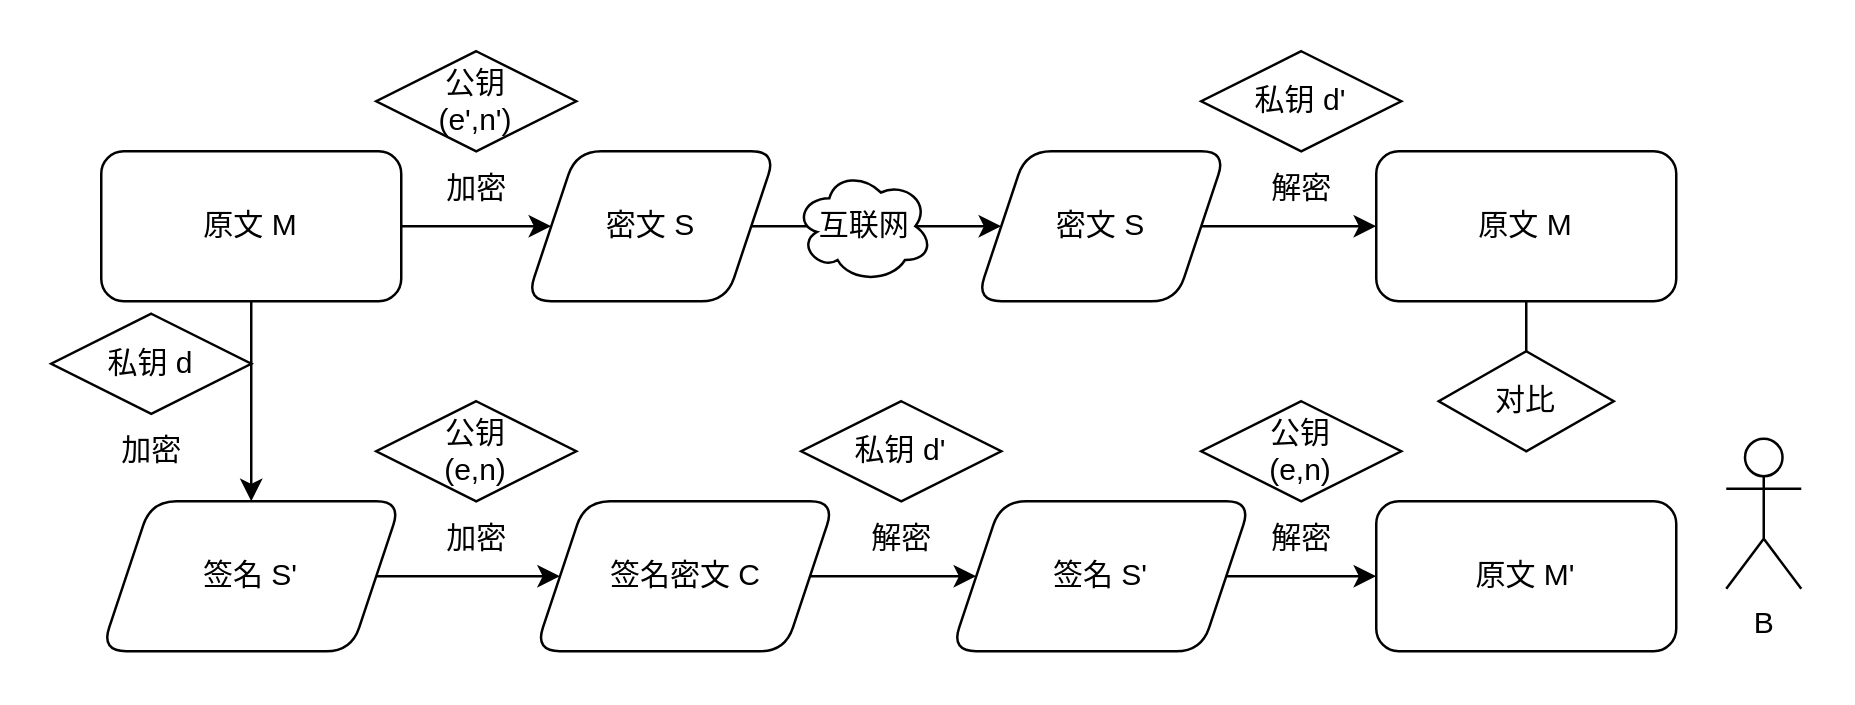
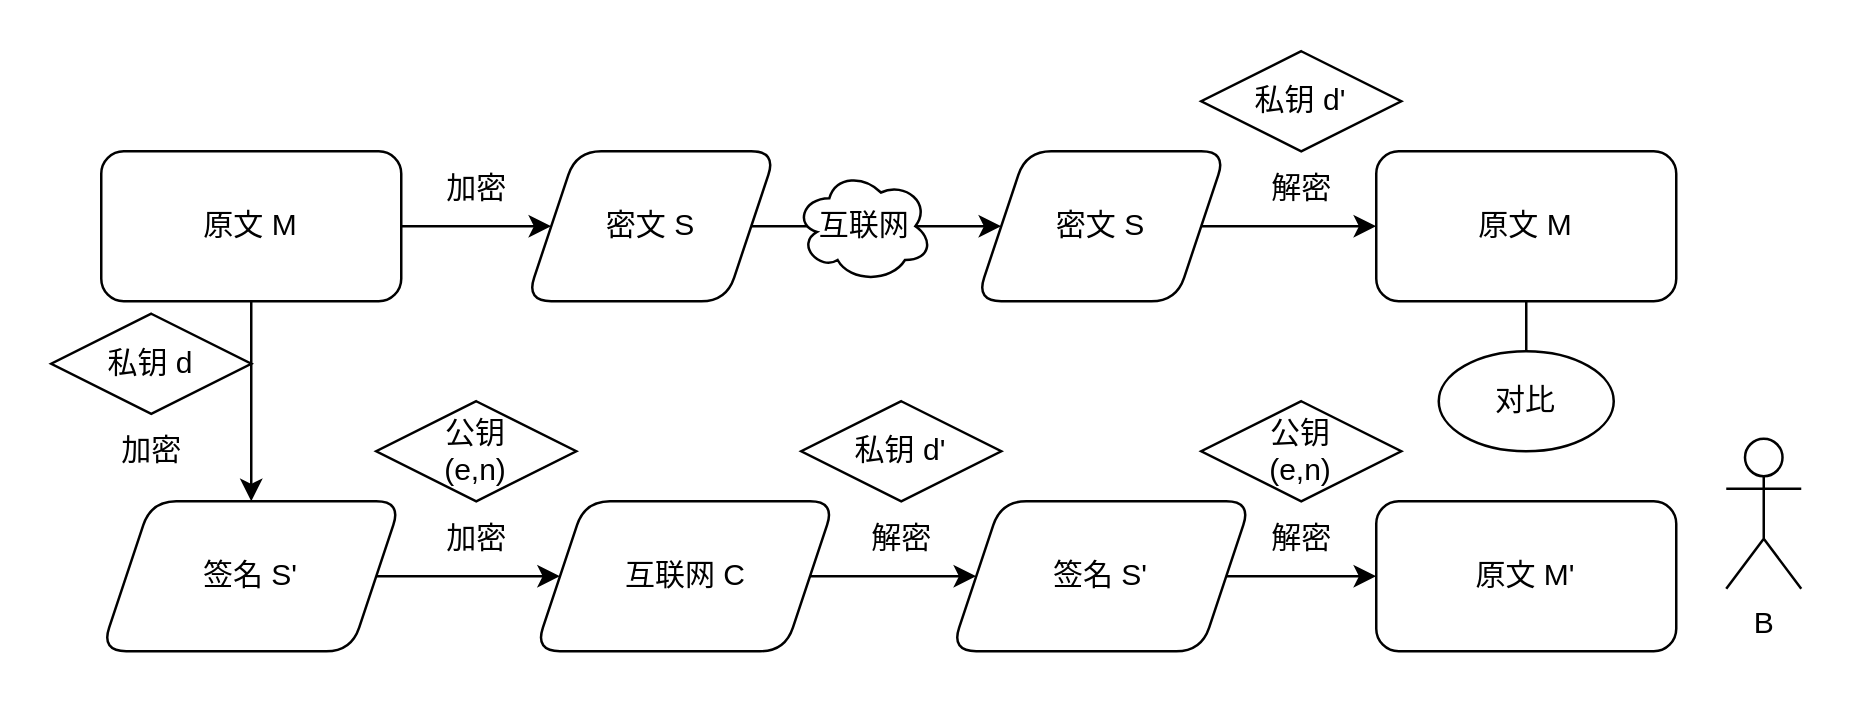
- <mxCell id="11" value="&lt;div&gt;公钥&lt;/div&gt;&lt;div&gt;(e',n')&lt;/div&gt;" style="rhombus;whiteSpace=wrap;html=1;fillColor=default;" parent="1" vertex="1"><mxGeometry x="150" width="80" height="40" as="geometry" y="20" /></mxCell>
- <mxCell id="32" value="&lt;div&gt;对比&lt;/div&gt;" style="rhombus;whiteSpace=wrap;html=1;" vertex="1" parent="1"><mxGeometry x="575" y="140" width="70" height="40" as="geometry" /></mxCell>
+ <mxCell id="32" value="&lt;div&gt;对比&lt;/div&gt;" style="ellipse;whiteSpace=wrap;html=1;" vertex="1" parent="1"><mxGeometry x="575" y="140" width="70" height="40" as="geometry" /></mxCell>
- <mxCell id="16" value="签名密文 C" style="shape=parallelogram;perimeter=parallelogramPerimeter;whiteSpace=wrap;html=1;fixedSize=1;rounded=1;" parent="1" vertex="1"><mxGeometry x="213.5" y="200" width="120" height="60" as="geometry" /></mxCell>
+ <mxCell id="16" value="互联网 C" style="shape=parallelogram;perimeter=parallelogramPerimeter;whiteSpace=wrap;html=1;fixedSize=1;rounded=1;" parent="1" vertex="1"><mxGeometry x="213.5" y="200" width="120" height="60" as="geometry" /></mxCell>
